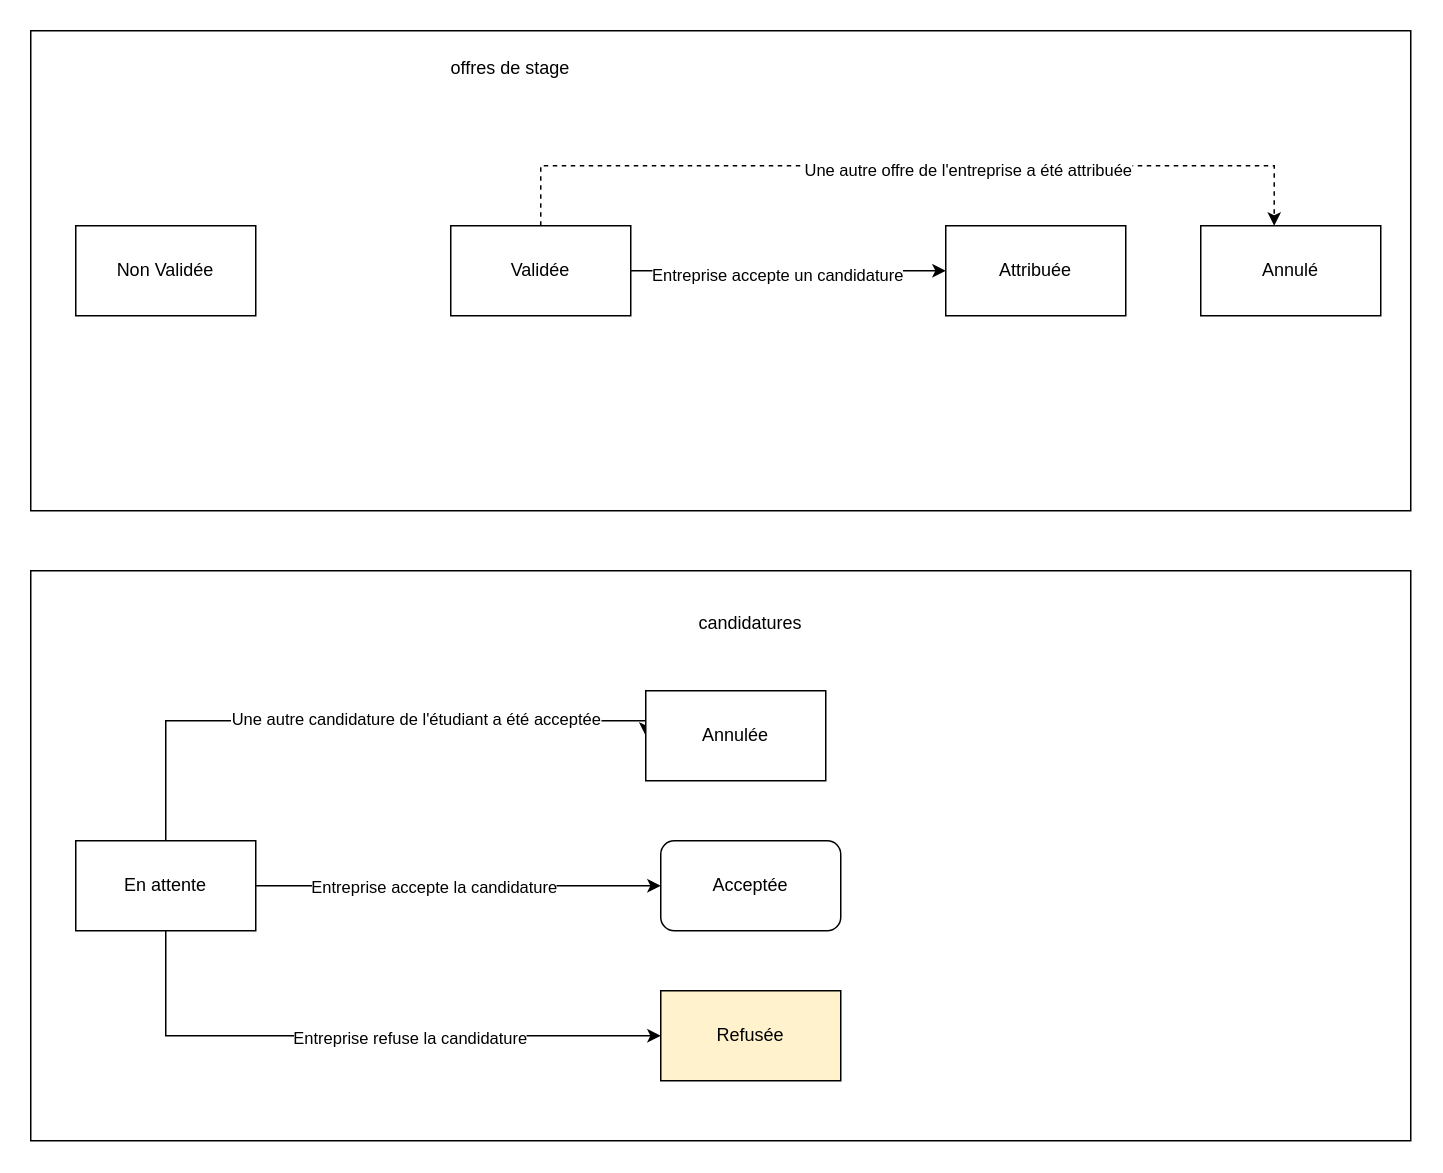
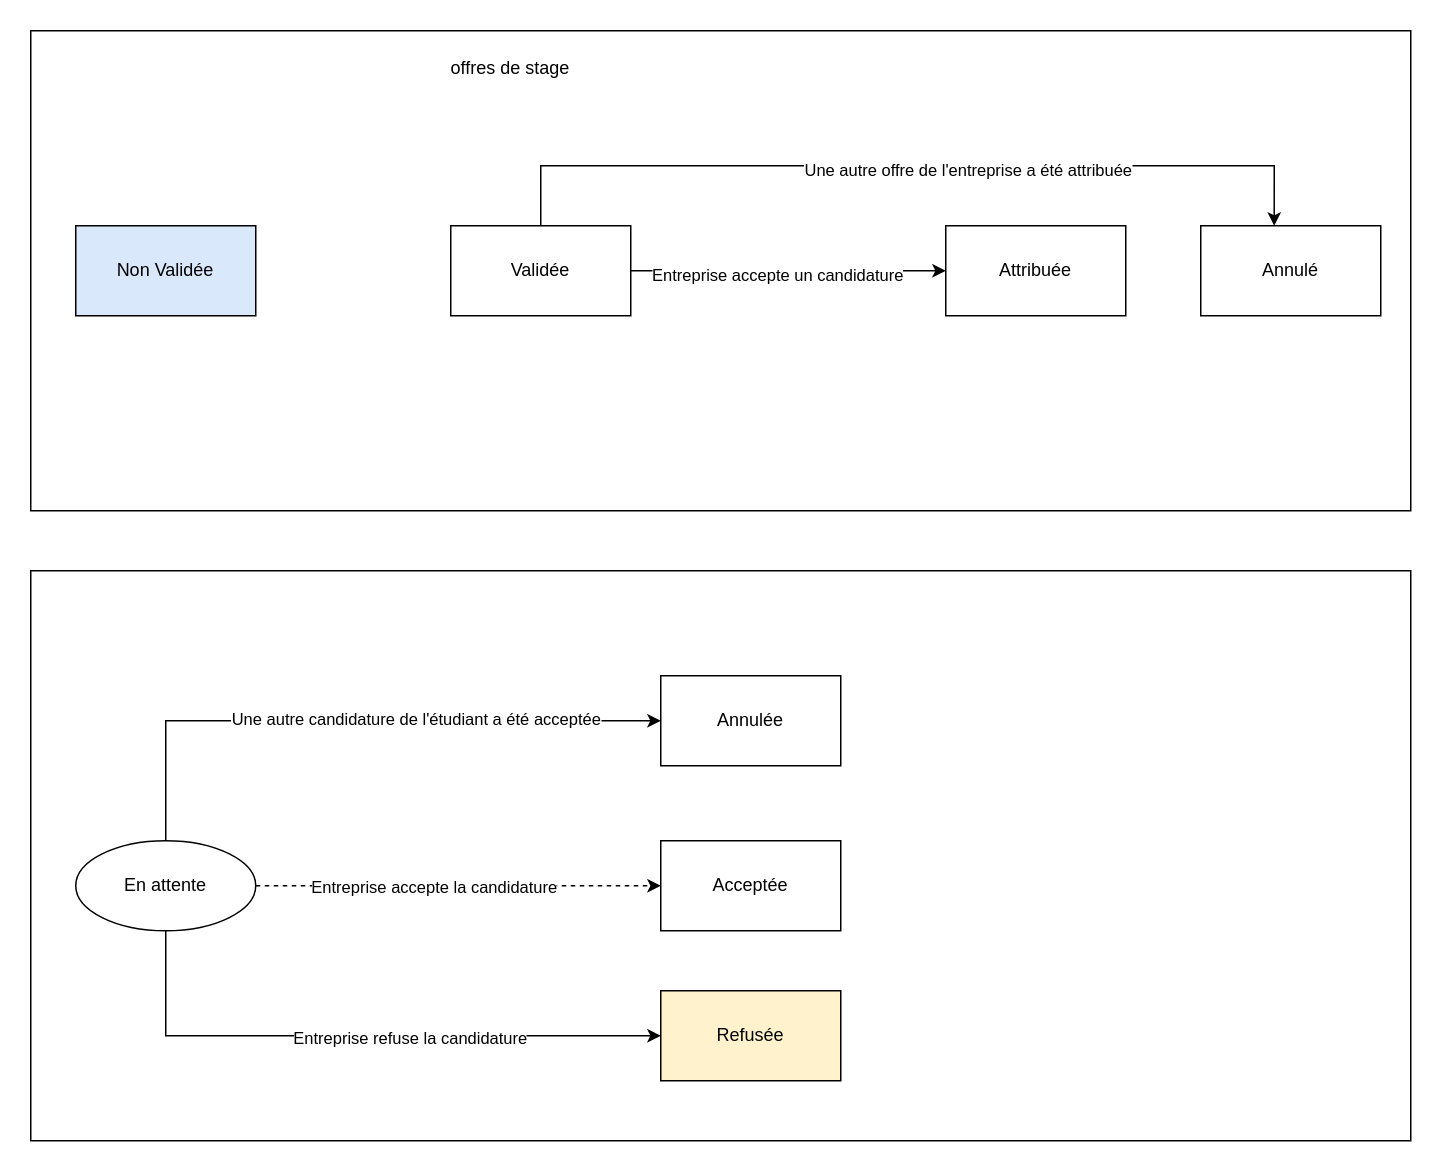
- <mxCell id="22" style="edgeStyle=orthogonalEdgeStyle;rounded=0;orthogonalLoop=1;jettySize=auto;html=1;entryX=0.408;entryY=0;entryDx=0;entryDy=0;entryPerimeter=0;dashed=1;" edge="1" parent="1" source="9" target="11"><mxGeometry relative="1" as="geometry"><Array as="points"><mxPoint x="360" y="110" /><mxPoint x="849" y="110" /></Array></mxGeometry></mxCell>
+ <mxCell id="22" style="edgeStyle=orthogonalEdgeStyle;rounded=0;orthogonalLoop=1;jettySize=auto;html=1;entryX=0.408;entryY=0;entryDx=0;entryDy=0;entryPerimeter=0;" edge="1" parent="1" source="9" target="11"><mxGeometry relative="1" as="geometry"><Array as="points"><mxPoint x="360" y="110" /><mxPoint x="849" y="110" /></Array></mxGeometry></mxCell>
- <mxCell id="6" value="Non Validée" style="rounded=0;whiteSpace=wrap;html=1;" vertex="1" parent="1"><mxGeometry x="50" y="150" width="120" height="60" as="geometry" /></mxCell>
+ <mxCell id="6" value="Non Validée" style="rounded=0;whiteSpace=wrap;html=1;fillColor=#dae8fc;" vertex="1" parent="1"><mxGeometry x="50" y="150" width="120" height="60" as="geometry" /></mxCell>
- <mxCell id="4" value="candidatures" style="text;html=1;strokeColor=none;fillColor=none;align=center;verticalAlign=middle;whiteSpace=wrap;rounded=0;" vertex="1" parent="1"><mxGeometry x="470" y="400" width="60" height="30" as="geometry" /></mxCell>
- <mxCell id="21" value="Annulée" style="rounded=0;whiteSpace=wrap;html=1;" vertex="1" parent="1"><mxGeometry x="430" y="460" width="120" height="60" as="geometry" /></mxCell>
+ <mxCell id="21" value="Annulée" style="rounded=0;whiteSpace=wrap;html=1;" vertex="1" parent="1"><mxGeometry x="440" y="450" width="120" height="60" as="geometry" /></mxCell>
- <mxCell id="18" value="En attente" style="rounded=0;whiteSpace=wrap;html=1;" vertex="1" parent="1"><mxGeometry x="50" y="560" width="120" height="60" as="geometry" /></mxCell>
+ <mxCell id="18" value="En attente" style="ellipse;whiteSpace=wrap;html=1;" vertex="1" parent="1"><mxGeometry x="50" y="560" width="120" height="60" as="geometry" /></mxCell>
- <mxCell id="12" style="edgeStyle=orthogonalEdgeStyle;rounded=0;orthogonalLoop=1;jettySize=auto;html=1;entryX=0;entryY=0.5;entryDx=0;entryDy=0;" edge="1" parent="1" source="18" target="19"><mxGeometry relative="1" as="geometry" /></mxCell>
+ <mxCell id="12" style="edgeStyle=orthogonalEdgeStyle;rounded=0;orthogonalLoop=1;jettySize=auto;html=1;entryX=0;entryY=0.5;entryDx=0;entryDy=0;dashed=1;" edge="1" parent="1" source="18" target="19"><mxGeometry relative="1" as="geometry" /></mxCell>
- <mxCell id="19" value="Acceptée" style="whiteSpace=wrap;html=1;rounded=1;" vertex="1" parent="1"><mxGeometry x="440" y="560" width="120" height="60" as="geometry" /></mxCell>
+ <mxCell id="19" value="Acceptée" style="rounded=0;whiteSpace=wrap;html=1;" vertex="1" parent="1"><mxGeometry x="440" y="560" width="120" height="60" as="geometry" /></mxCell>
